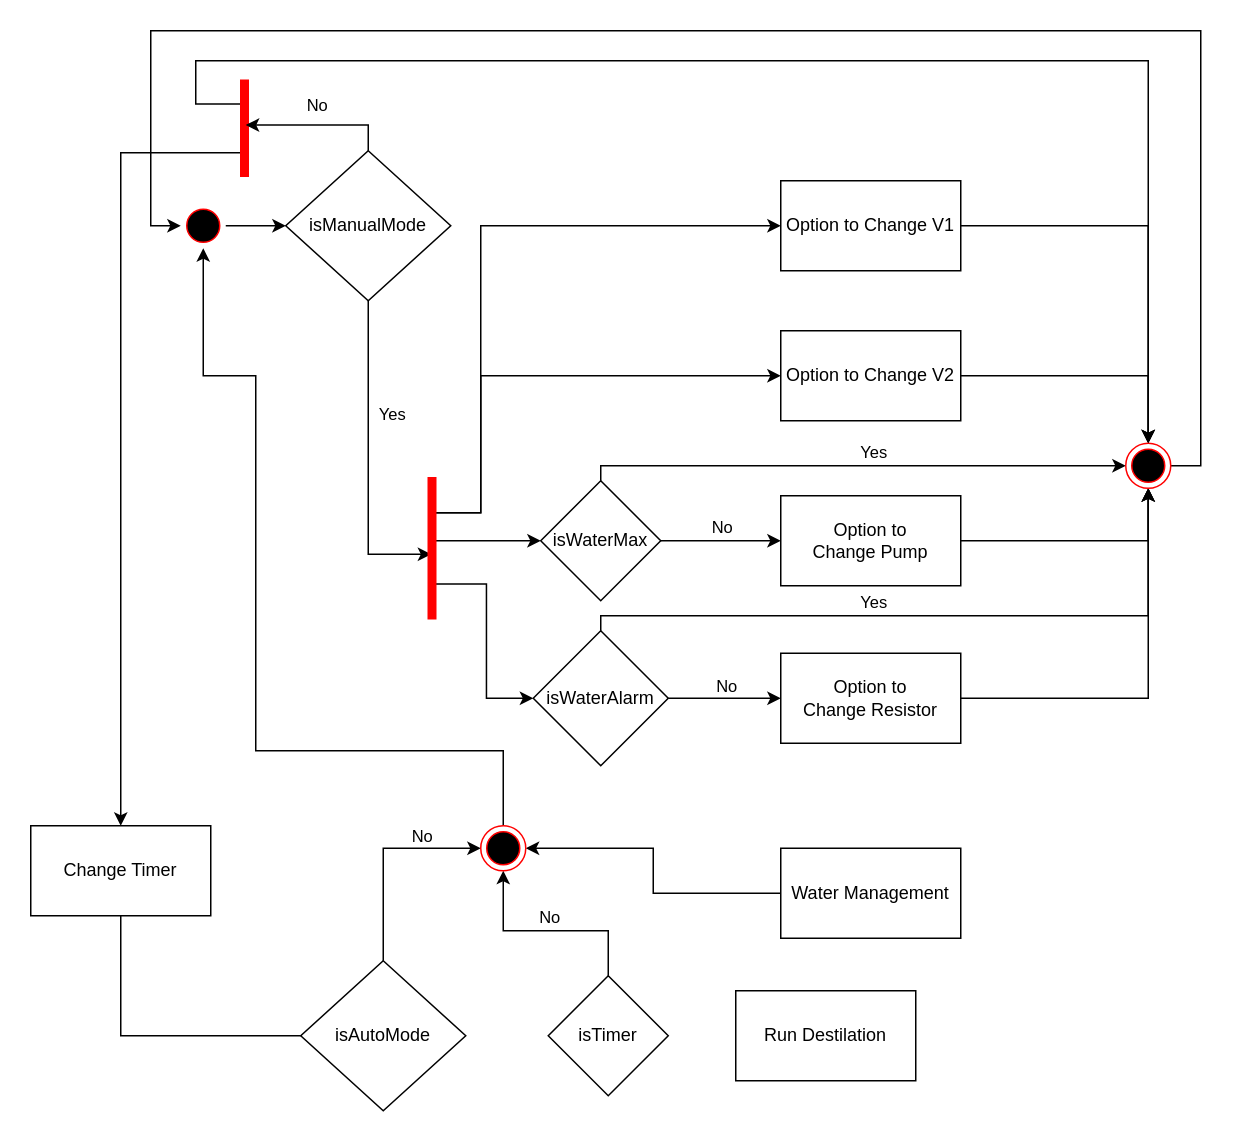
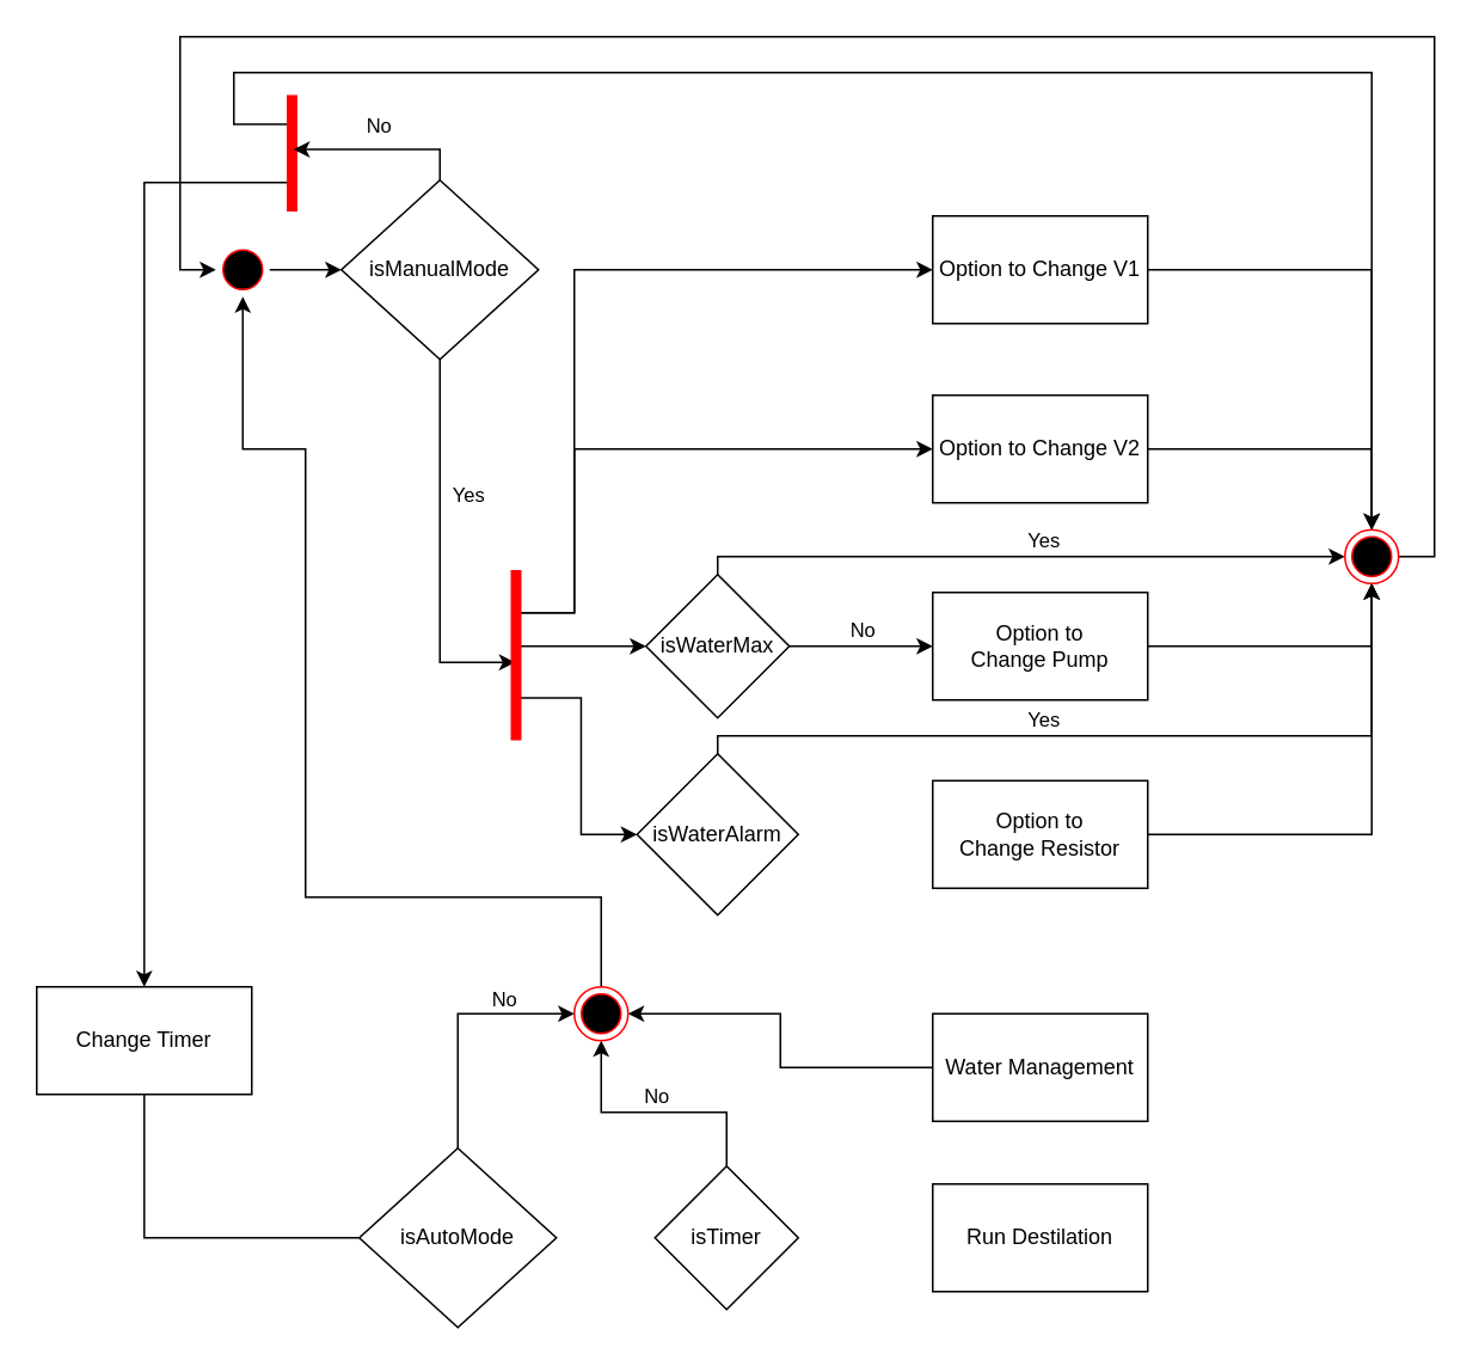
- <mxCell id="18" style="edgeStyle=orthogonalEdgeStyle;rounded=0;orthogonalLoop=1;jettySize=auto;html=1;entryX=0;entryY=0.5;entryDx=0;entryDy=0;" parent="1" source="22" target="12" edge="1"><mxGeometry relative="1" as="geometry" /></mxCell>
- <mxCell id="19" value="No" style="edgeLabel;html=1;align=center;verticalAlign=middle;resizable=0;points=[];" parent="18" vertex="1" connectable="0"><mxGeometry x="-0.275" relative="1" as="geometry"><mxPoint x="11" y="-9" as="offset" /></mxGeometry></mxCell>
- <mxCell id="35" value="Run Destilation" style="rounded=0;whiteSpace=wrap;html=1;" parent="1" vertex="1"><mxGeometry x="490" y="660" width="120" height="60" as="geometry" /></mxCell>
+ <mxCell id="35" value="Run Destilation" style="rounded=0;whiteSpace=wrap;html=1;" parent="1" vertex="1"><mxGeometry x="520" y="660" width="120" height="60" as="geometry" /></mxCell>
